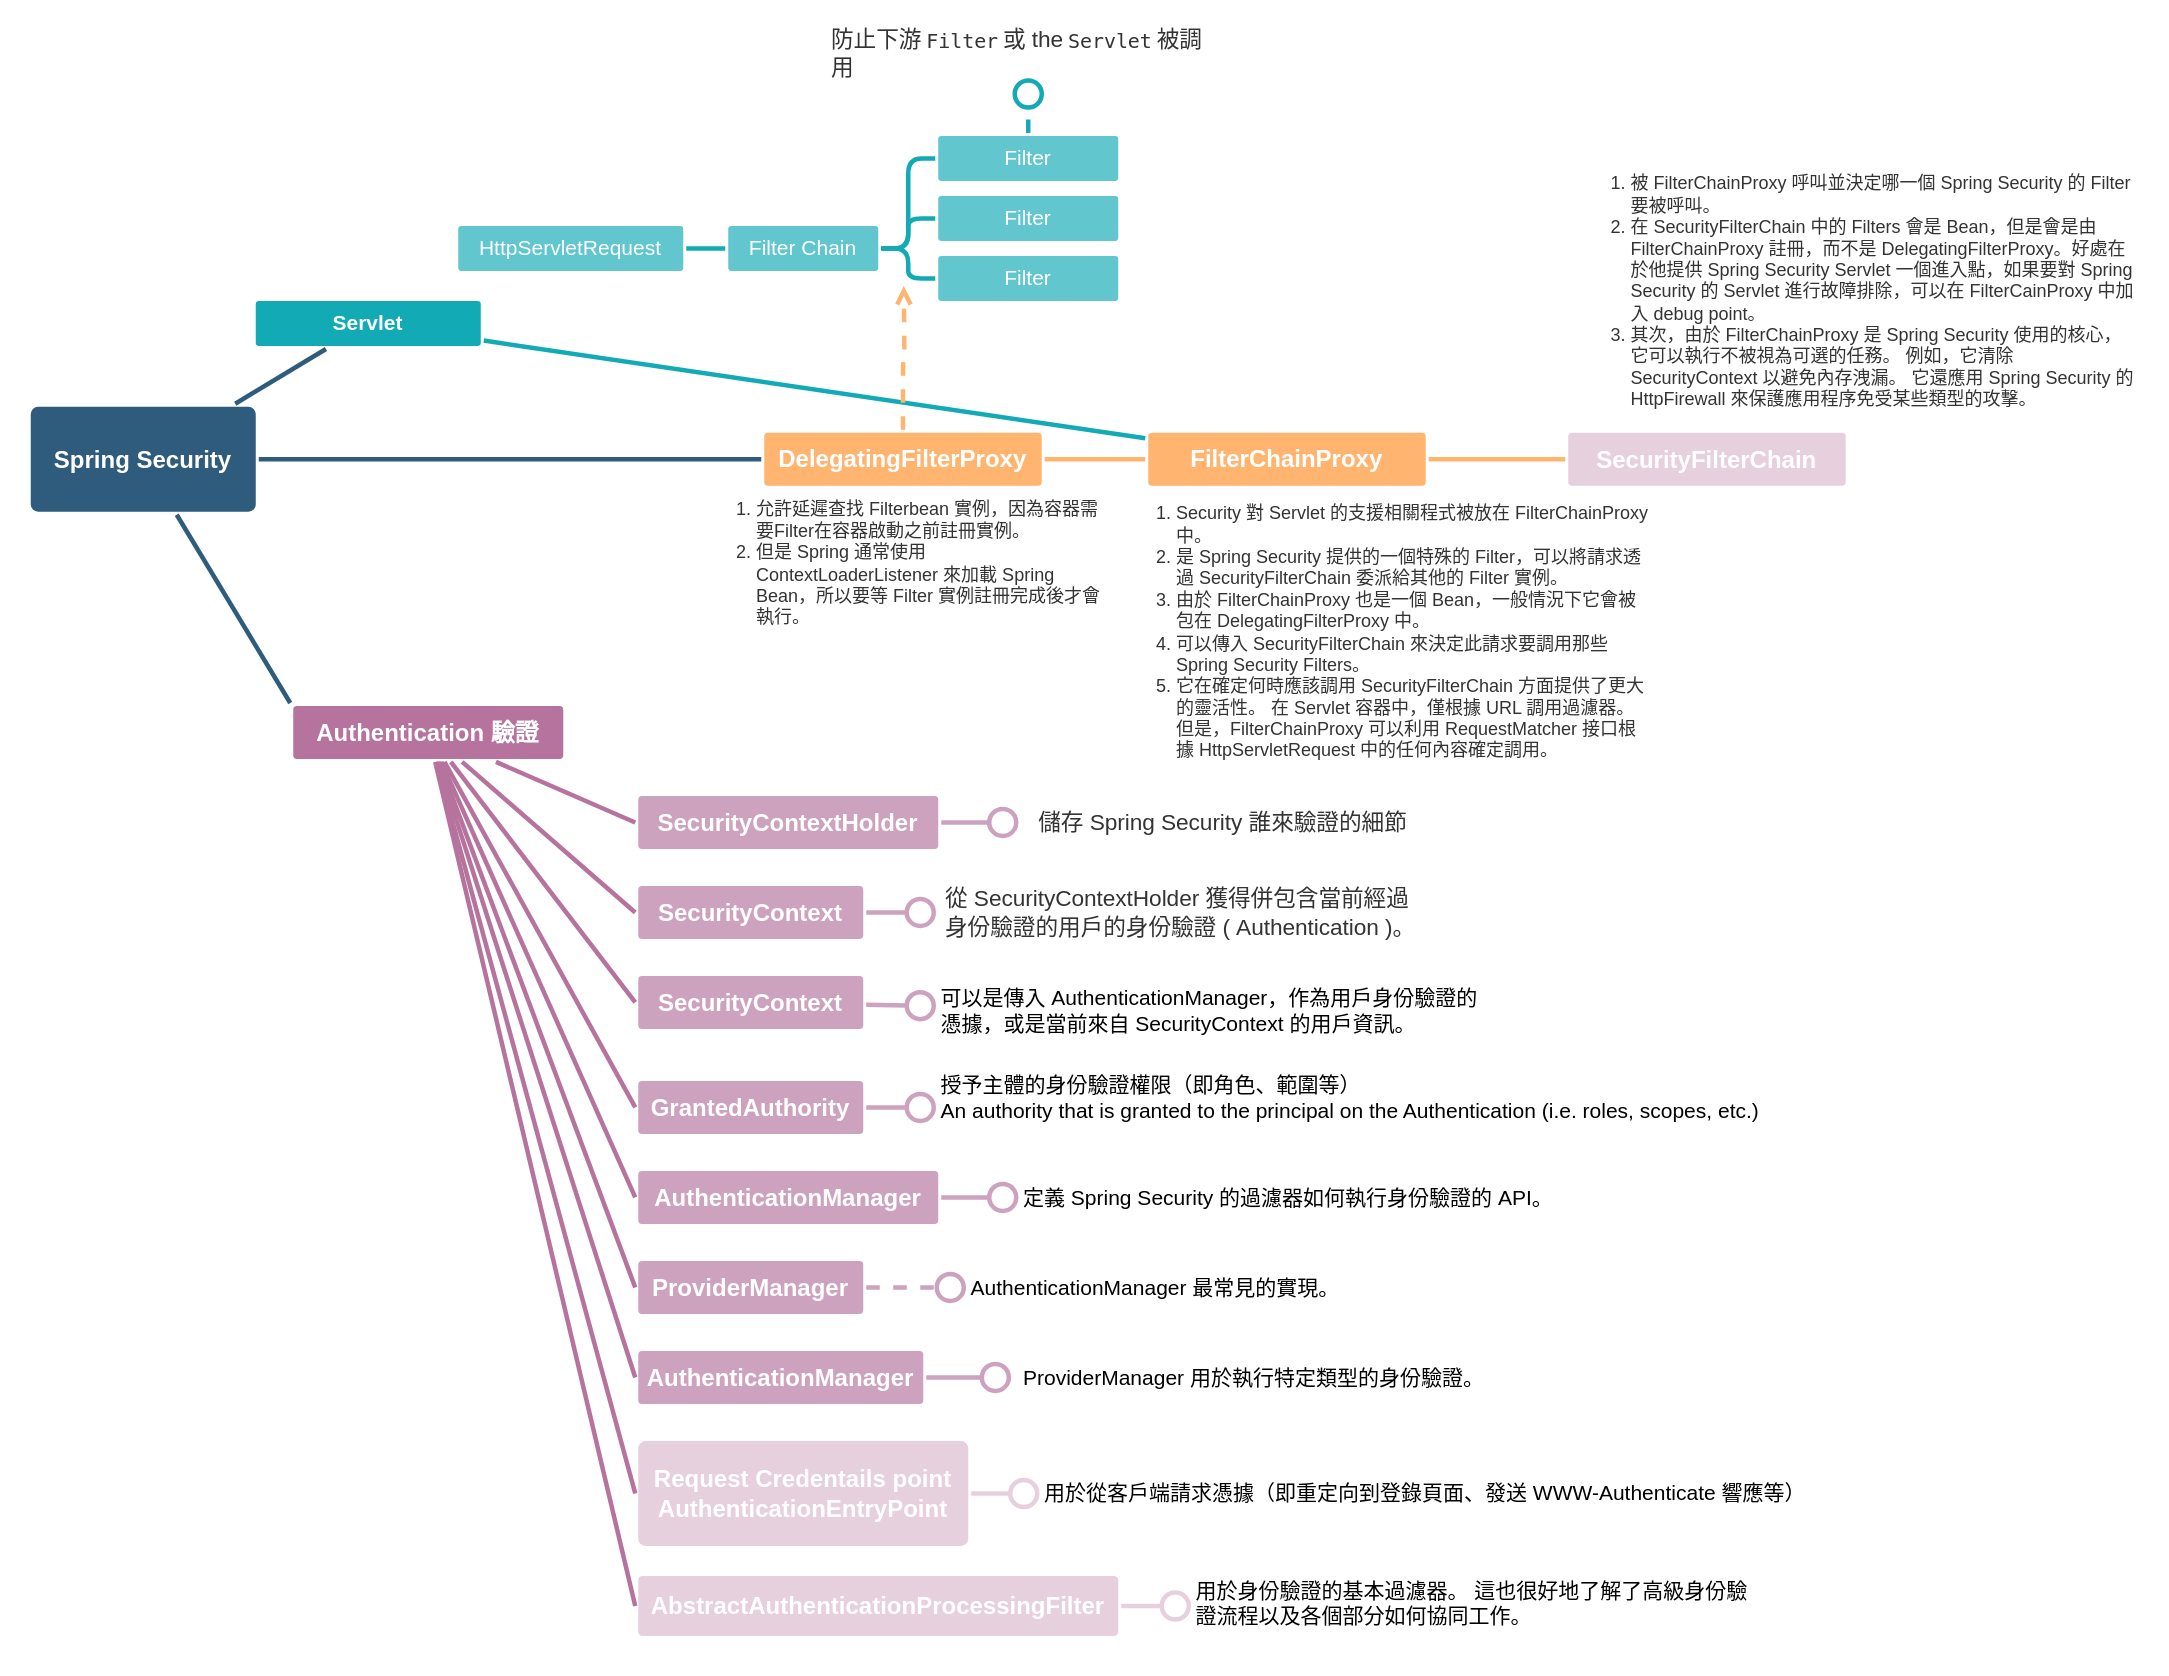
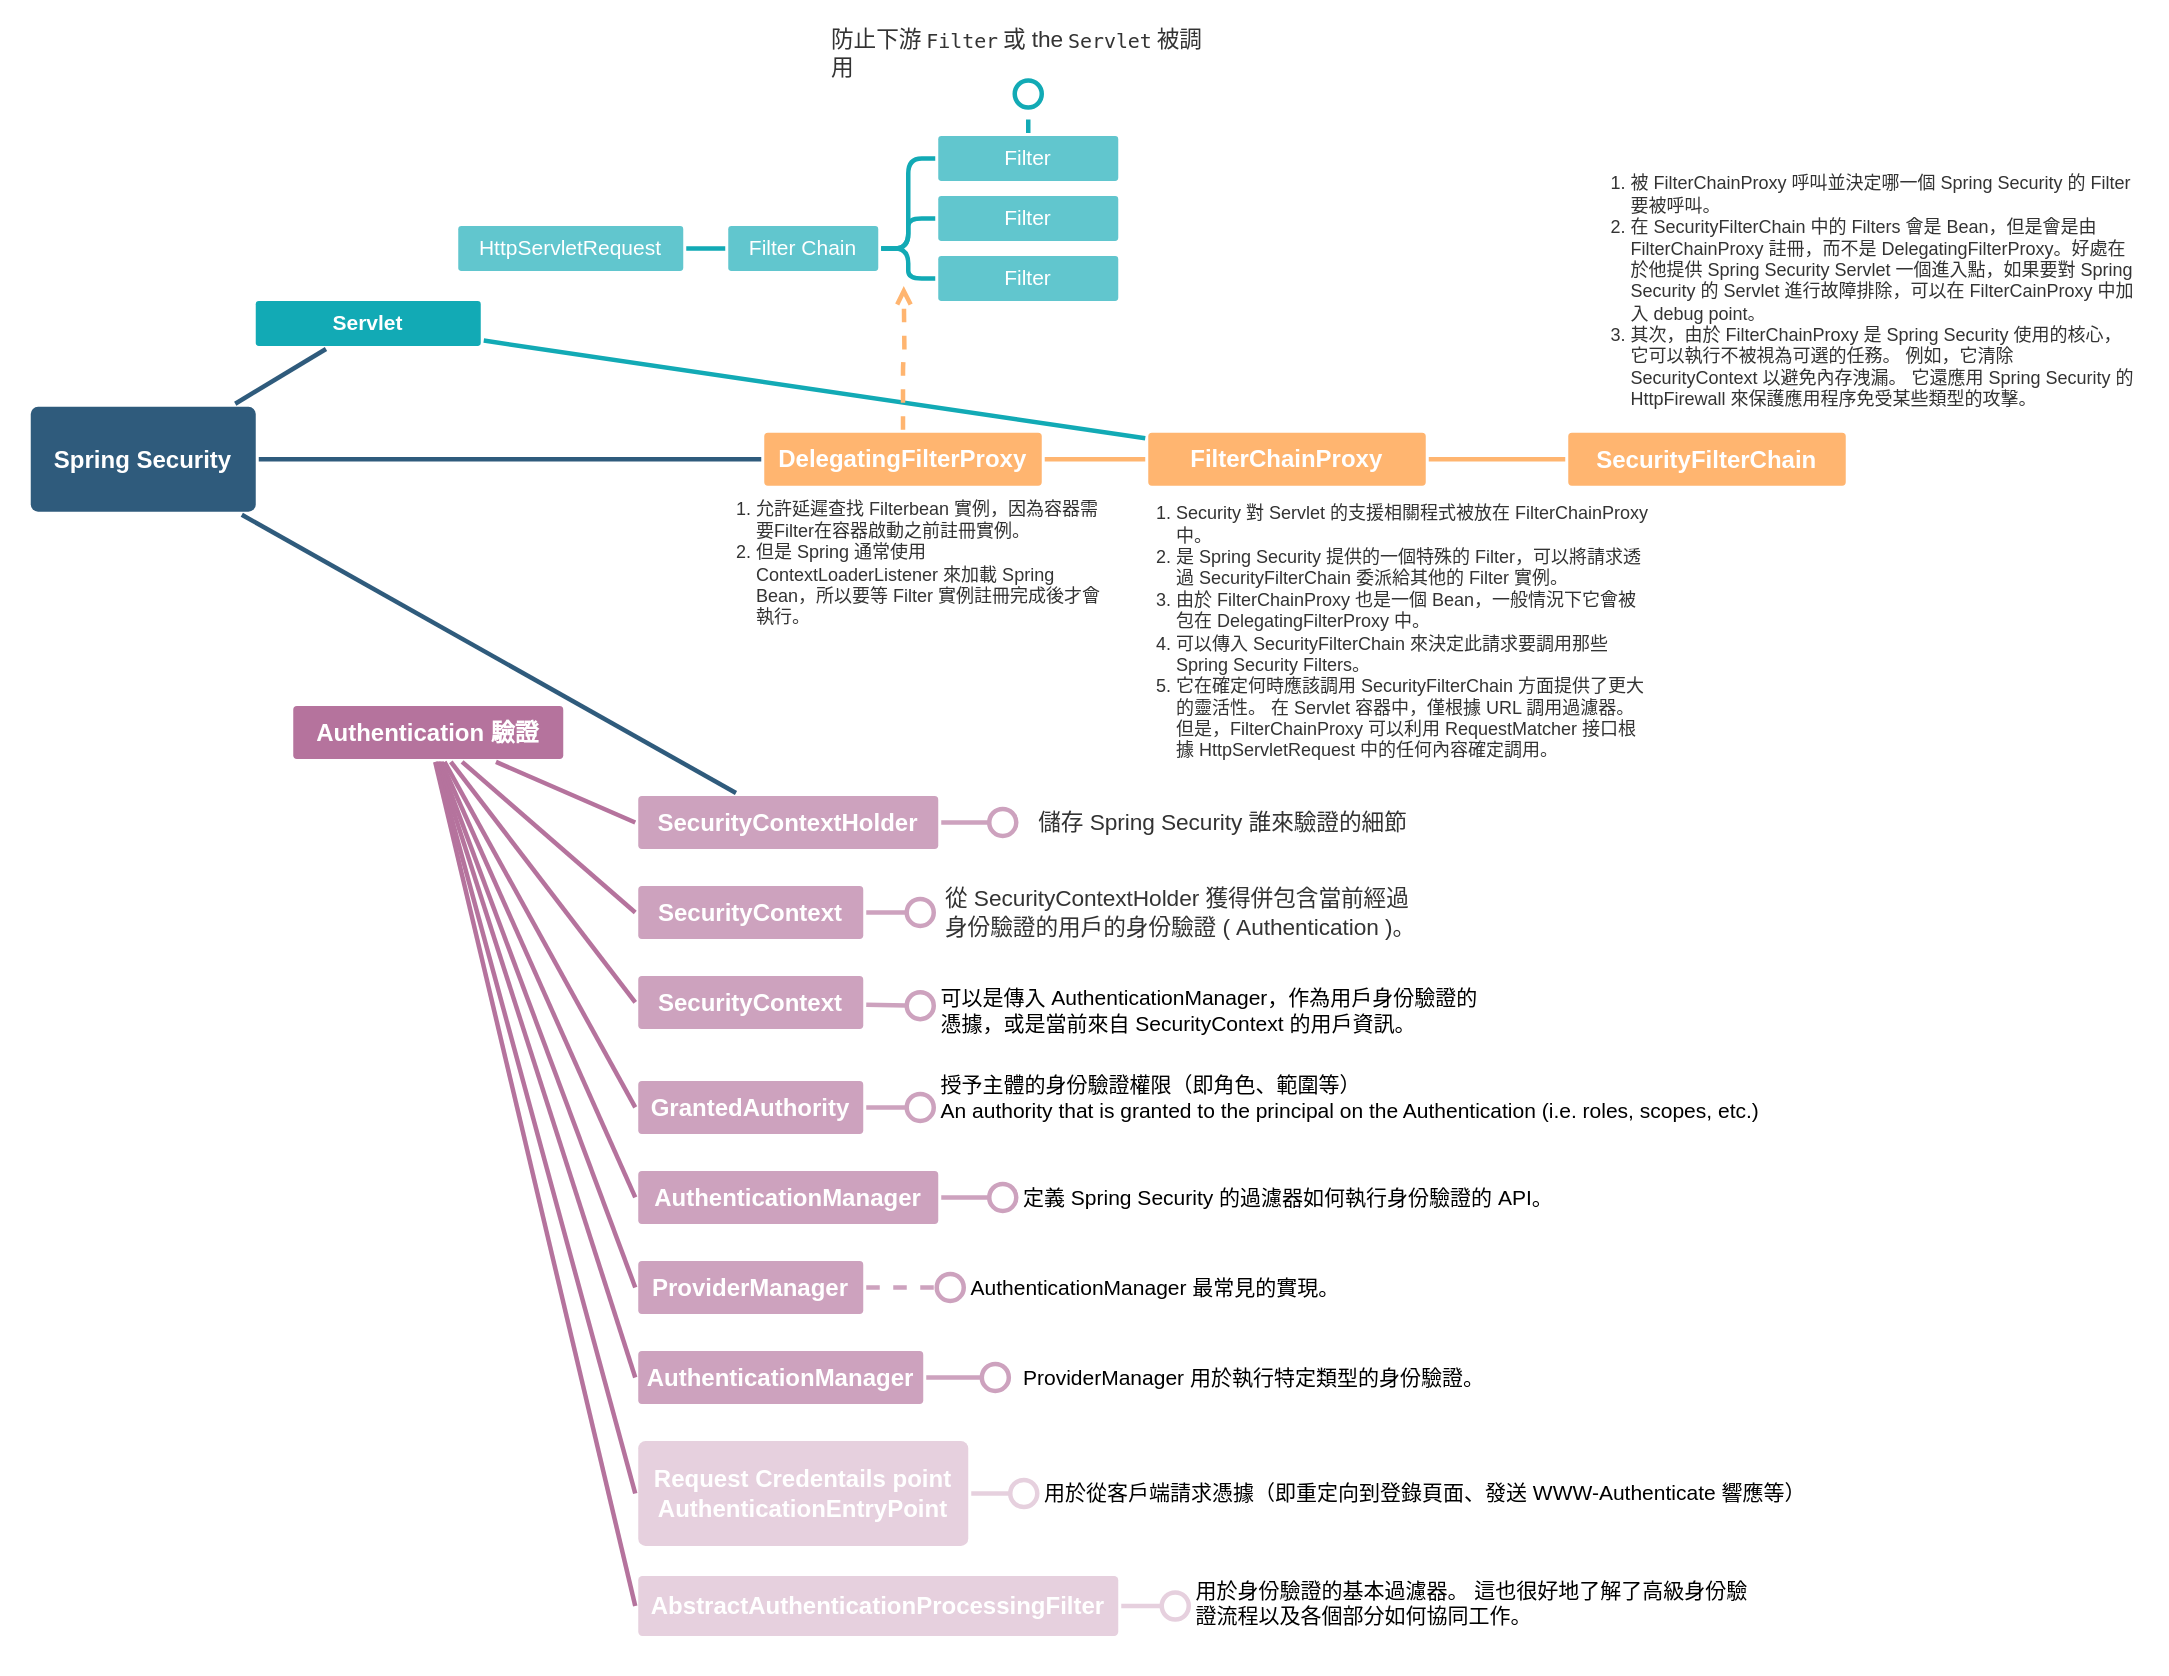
- <mxCell id="26" value="SecurityFilterChain" style="rounded=1;whiteSpace=wrap;html=1;shadow=0;labelBackgroundColor=none;strokeColor=none;strokeWidth=3;fillColor=#e6d0de;fontFamily=Helvetica;fontSize=16;fontColor=#FFFFFF;align=center;fontStyle=1;spacing=5;arcSize=7;perimeterSpacing=2;" vertex="1" parent="1"><mxGeometry x="1045" y="287.88" width="185" height="35.25" as="geometry" /></mxCell>
+ <mxCell id="26" value="SecurityFilterChain" style="rounded=1;whiteSpace=wrap;html=1;shadow=0;labelBackgroundColor=none;strokeColor=none;strokeWidth=3;fillColor=#FFB570;fontFamily=Helvetica;fontSize=16;fontColor=#FFFFFF;align=center;fontStyle=1;spacing=5;arcSize=7;perimeterSpacing=2;" vertex="1" parent="1"><mxGeometry x="1045" y="287.88" width="185" height="35.25" as="geometry" /></mxCell>
- <mxCell id="4" style="rounded=0;orthogonalLoop=1;jettySize=auto;html=1;entryX=0;entryY=0;entryDx=0;entryDy=0;shadow=0;fontSize=16;fontColor=#23445D;strokeColor=#2F5B7C;strokeWidth=3;labelBackgroundColor=none;spacing=5;endFill=0;endArrow=none;startFill=0;" edge="1" parent="1" source="5" target="37"><mxGeometry relative="1" as="geometry" /></mxCell>
+ <mxCell id="4" style="rounded=0;orthogonalLoop=1;jettySize=auto;html=1;shadow=0;fontSize=16;fontColor=#23445D;strokeColor=#2F5B7C;strokeWidth=3;labelBackgroundColor=none;spacing=5;endFill=0;endArrow=none;startFill=0;" edge="1" parent="1" source="5" target="39"><mxGeometry relative="1" as="geometry" /></mxCell>
